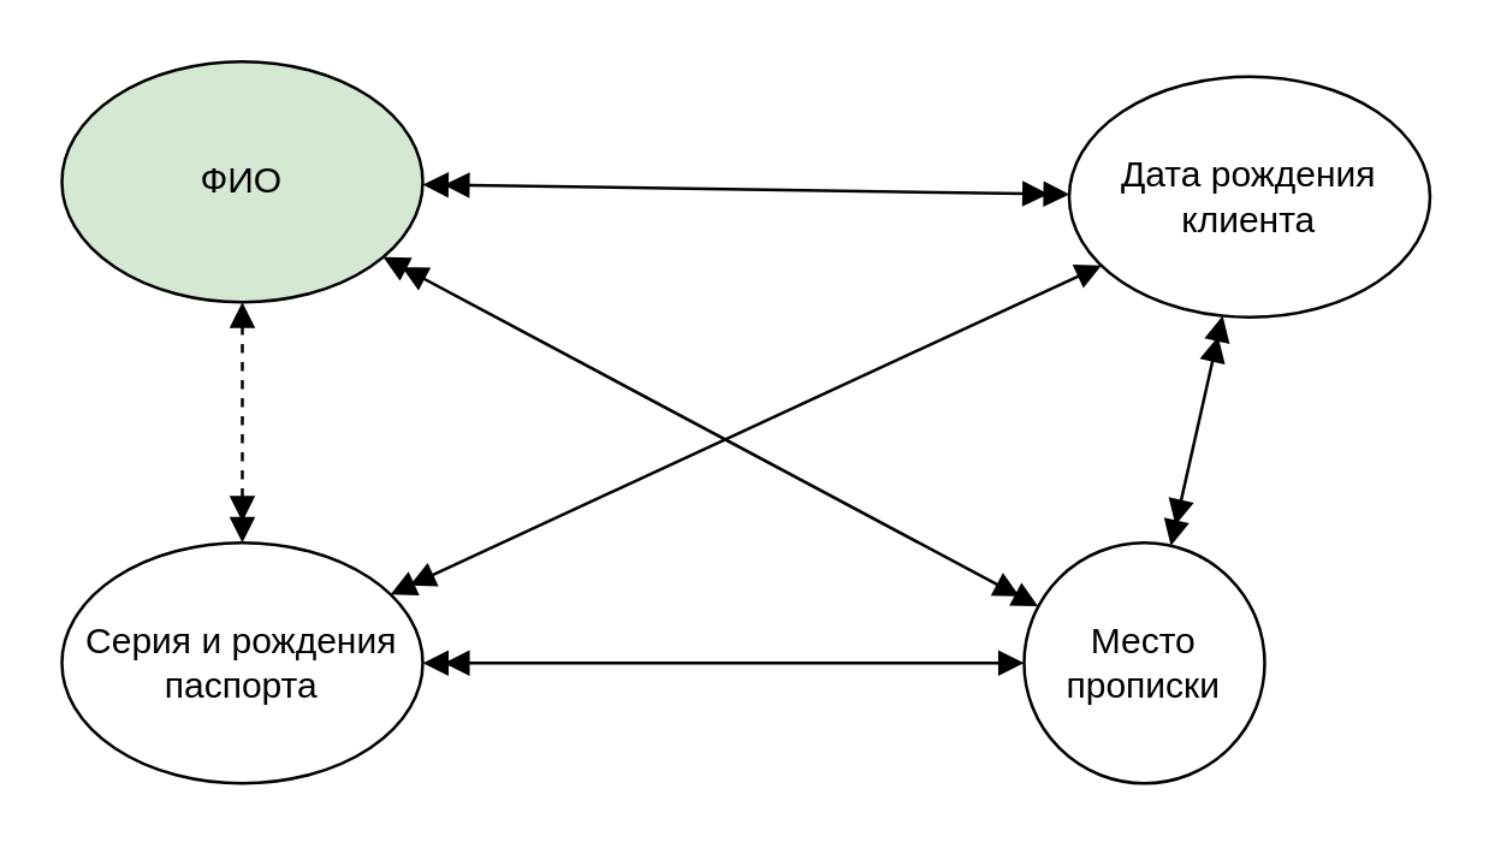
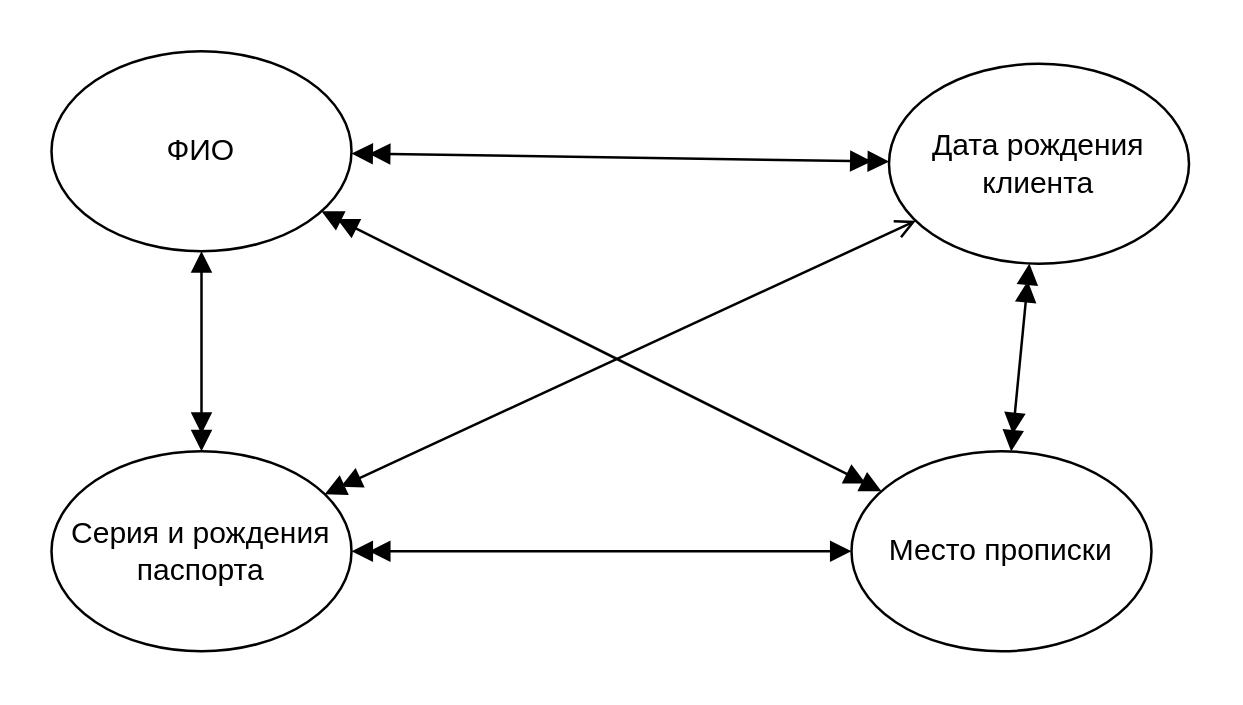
- <mxCell id="3" value="ФИО" style="ellipse;whiteSpace=wrap;html=1;fillColor=#d5e8d4;" parent="1" vertex="1"><mxGeometry x="20" y="20" width="120" height="80" as="geometry" /></mxCell>
+ <mxCell id="3" value="ФИО" style="ellipse;whiteSpace=wrap;html=1;" parent="1" vertex="1"><mxGeometry x="20" y="20" width="120" height="80" as="geometry" /></mxCell>
- <mxCell id="9" value="" style="endArrow=block;html=1;rounded=0;endFill=1;startArrow=doubleBlock;startFill=1;" parent="1" source="2" target="8" edge="1"><mxGeometry width="50" height="50" relative="1" as="geometry"><mxPoint x="25.545" y="174.874" as="sourcePoint" /><mxPoint x="354.467" y="85.145" as="targetPoint" /></mxGeometry></mxCell>
+ <mxCell id="9" value="" style="endArrow=open;html=1;rounded=0;endFill=1;startArrow=doubleBlock;startFill=1;" parent="1" source="2" target="8" edge="1"><mxGeometry width="50" height="50" relative="1" as="geometry"><mxPoint x="25.545" y="174.874" as="sourcePoint" /><mxPoint x="354.467" y="85.145" as="targetPoint" /></mxGeometry></mxCell>
- <mxCell id="5" value="" style="endArrow=block;html=1;rounded=0;endFill=1;startArrow=doubleBlock;startFill=1;dashed=1;" parent="1" source="2" target="3" edge="1"><mxGeometry width="50" height="50" relative="1" as="geometry"><mxPoint x="170" y="140" as="sourcePoint" /><mxPoint x="110" y="100" as="targetPoint" /></mxGeometry></mxCell>
+ <mxCell id="5" value="" style="endArrow=block;html=1;rounded=0;endFill=1;startArrow=doubleBlock;startFill=1;" parent="1" source="2" target="3" edge="1"><mxGeometry width="50" height="50" relative="1" as="geometry"><mxPoint x="170" y="140" as="sourcePoint" /><mxPoint x="110" y="100" as="targetPoint" /></mxGeometry></mxCell>
- <mxCell id="4" value="Место прописки" style="ellipse;whiteSpace=wrap;html=1;" parent="1" vertex="1"><mxGeometry x="340" y="180" width="80" height="80" as="geometry" /></mxCell>
+ <mxCell id="4" value="Место прописки" style="ellipse;whiteSpace=wrap;html=1;" parent="1" vertex="1"><mxGeometry x="340" y="180" width="120" height="80" as="geometry" /></mxCell>
